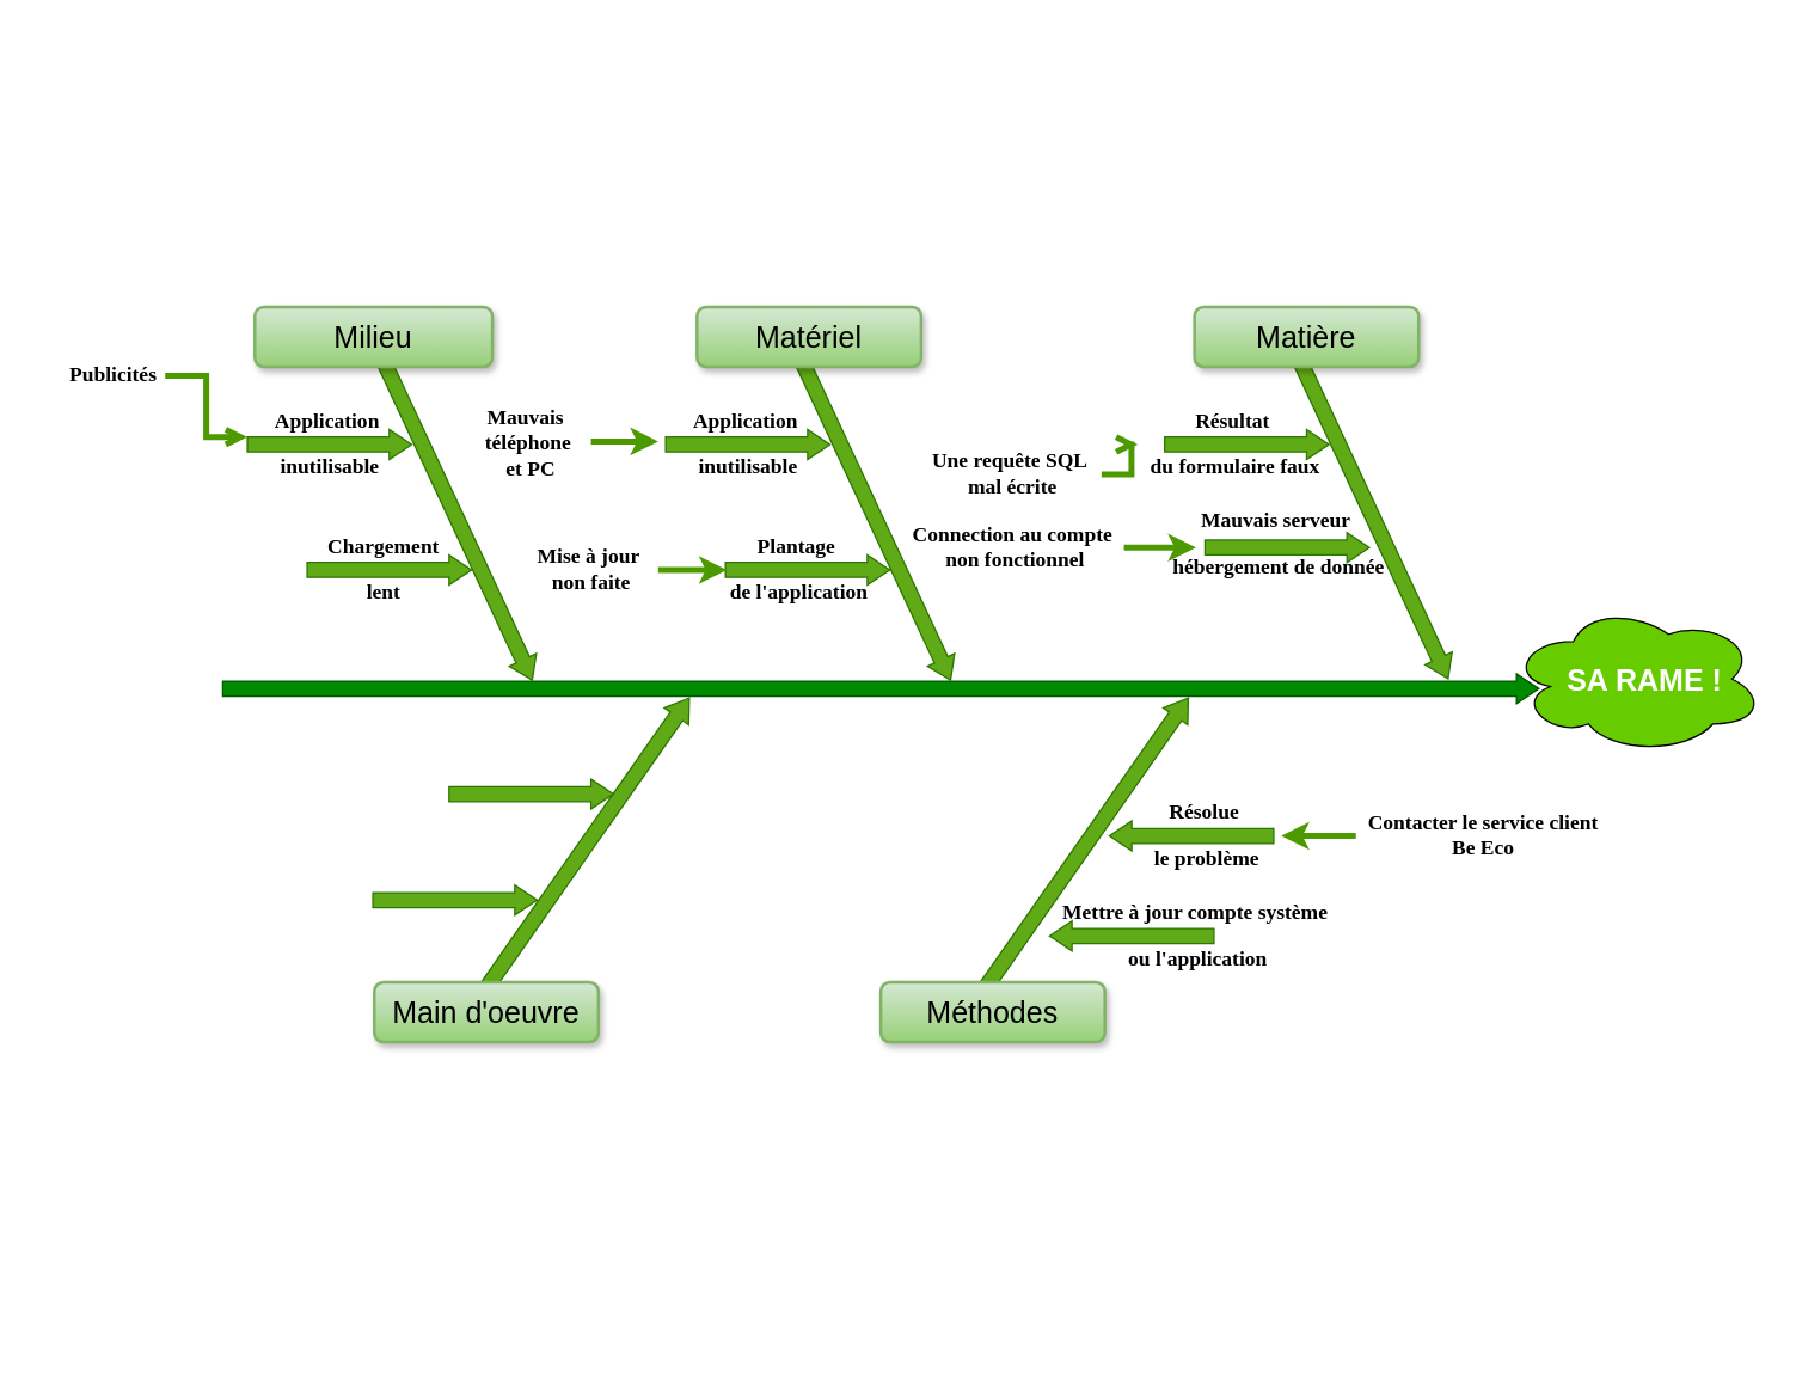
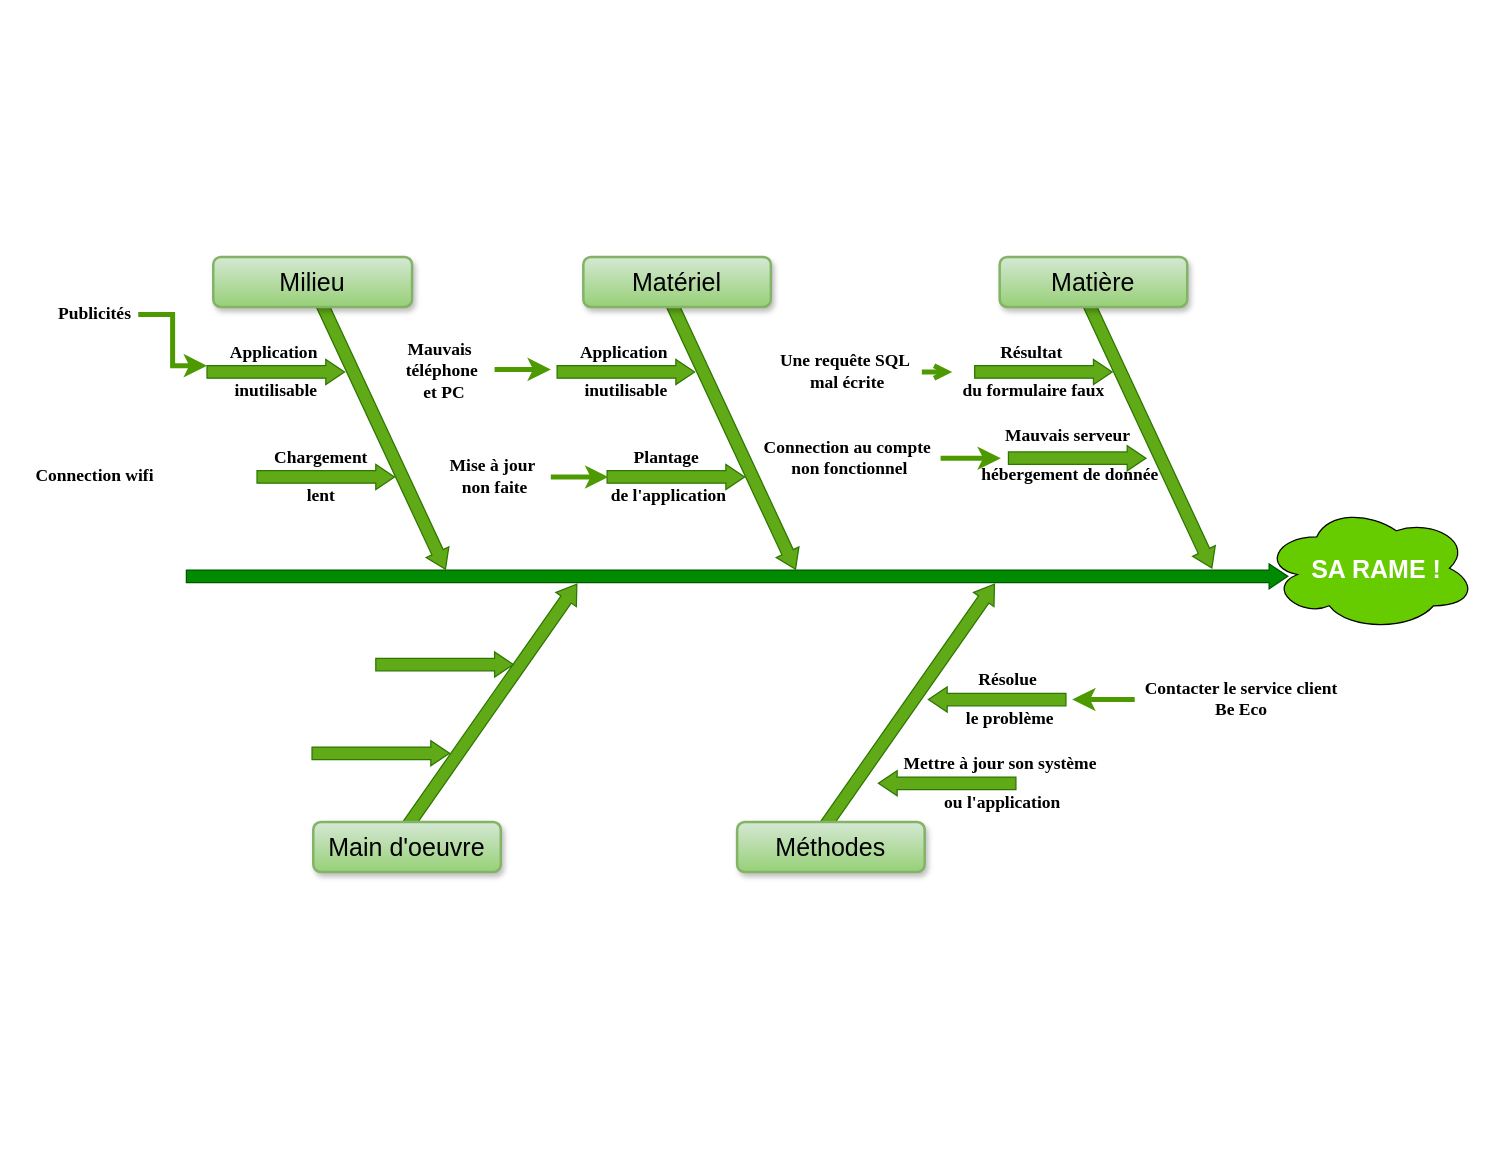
- <mxCell id="25" style="edgeStyle=orthogonalEdgeStyle;rounded=0;orthogonalLoop=1;jettySize=auto;html=1;entryX=0;entryY=0;entryDx=0;entryDy=5;entryPerimeter=0;fontFamily=Times New Roman;fontSize=14;fontColor=#000000;strokeColor=#4D9900;strokeWidth=4;endArrow=open;" edge="1" parent="1" source="26" target="14"><mxGeometry relative="1" as="geometry" /></mxCell>
+ <mxCell id="25" style="edgeStyle=orthogonalEdgeStyle;rounded=0;orthogonalLoop=1;jettySize=auto;html=1;entryX=0;entryY=0;entryDx=0;entryDy=5;entryPerimeter=0;fontFamily=Times New Roman;fontSize=14;fontColor=#000000;strokeColor=#4D9900;strokeWidth=4;" edge="1" parent="1" source="26" target="14"><mxGeometry relative="1" as="geometry" /></mxCell>
- <mxCell id="35" value="Une requête SQL&amp;nbsp;&lt;br&gt;mal écrite" style="text;resizable=0;autosize=1;align=center;verticalAlign=middle;points=[];fillColor=none;strokeColor=none;rounded=0;shadow=0;glass=0;sketch=0;fontColor=#000000;fontSize=14;fontStyle=1;fontFamily=Times New Roman;labelBorderColor=none;html=1;" vertex="1" parent="1"><mxGeometry x="616.75" y="297" width="120" height="40" as="geometry" /></mxCell>
+ <mxCell id="35" value="Une requête SQL&amp;nbsp;&lt;br&gt;mal écrite" style="text;resizable=0;autosize=1;align=center;verticalAlign=middle;points=[];fillColor=none;strokeColor=none;rounded=0;shadow=0;glass=0;sketch=0;fontColor=#000000;fontSize=14;fontStyle=1;fontFamily=Times New Roman;labelBorderColor=none;html=1;" vertex="1" parent="1"><mxGeometry x="616.75" y="277" width="120" height="40" as="geometry" /></mxCell>
+ <mxCell id="28" value="&lt;h3 style=&quot;font-size: 14px&quot;&gt;&lt;font style=&quot;font-size: 14px&quot;&gt;Connection&amp;nbsp;&lt;/font&gt;wifi&lt;/h3&gt;" style="text;html=1;resizable=0;autosize=1;align=center;verticalAlign=middle;points=[];fillColor=none;strokeColor=none;rounded=0;shadow=0;glass=0;sketch=0;fontColor=#000000;fontSize=14;fontFamily=Times New Roman;" vertex="1" parent="1"><mxGeometry x="20" y="356" width="110" height="50" as="geometry" /></mxCell>
- <mxCell id="46" value="&lt;h3 style=&quot;font-size: 14px&quot;&gt;Mettre à jour compte système&amp;nbsp;&lt;/h3&gt;&lt;h3 style=&quot;font-size: 14px&quot;&gt;ou l'application&lt;/h3&gt;" style="text;html=1;resizable=0;autosize=1;align=center;verticalAlign=middle;points=[];fillColor=none;strokeColor=none;rounded=0;shadow=0;glass=0;sketch=0;fontColor=#000000;fontSize=14;fontFamily=Times New Roman;" vertex="1" parent="1"><mxGeometry x="716" y="586" width="170" height="80" as="geometry" /></mxCell>
+ <mxCell id="46" value="&lt;h3 style=&quot;font-size: 14px&quot;&gt;Mettre à jour son système&amp;nbsp;&lt;/h3&gt;&lt;h3 style=&quot;font-size: 14px&quot;&gt;ou l'application&lt;/h3&gt;" style="text;html=1;resizable=0;autosize=1;align=center;verticalAlign=middle;points=[];fillColor=none;strokeColor=none;rounded=0;shadow=0;glass=0;sketch=0;fontColor=#000000;fontSize=14;fontFamily=Times New Roman;" vertex="1" parent="1"><mxGeometry x="716" y="586" width="170" height="80" as="geometry" /></mxCell>
